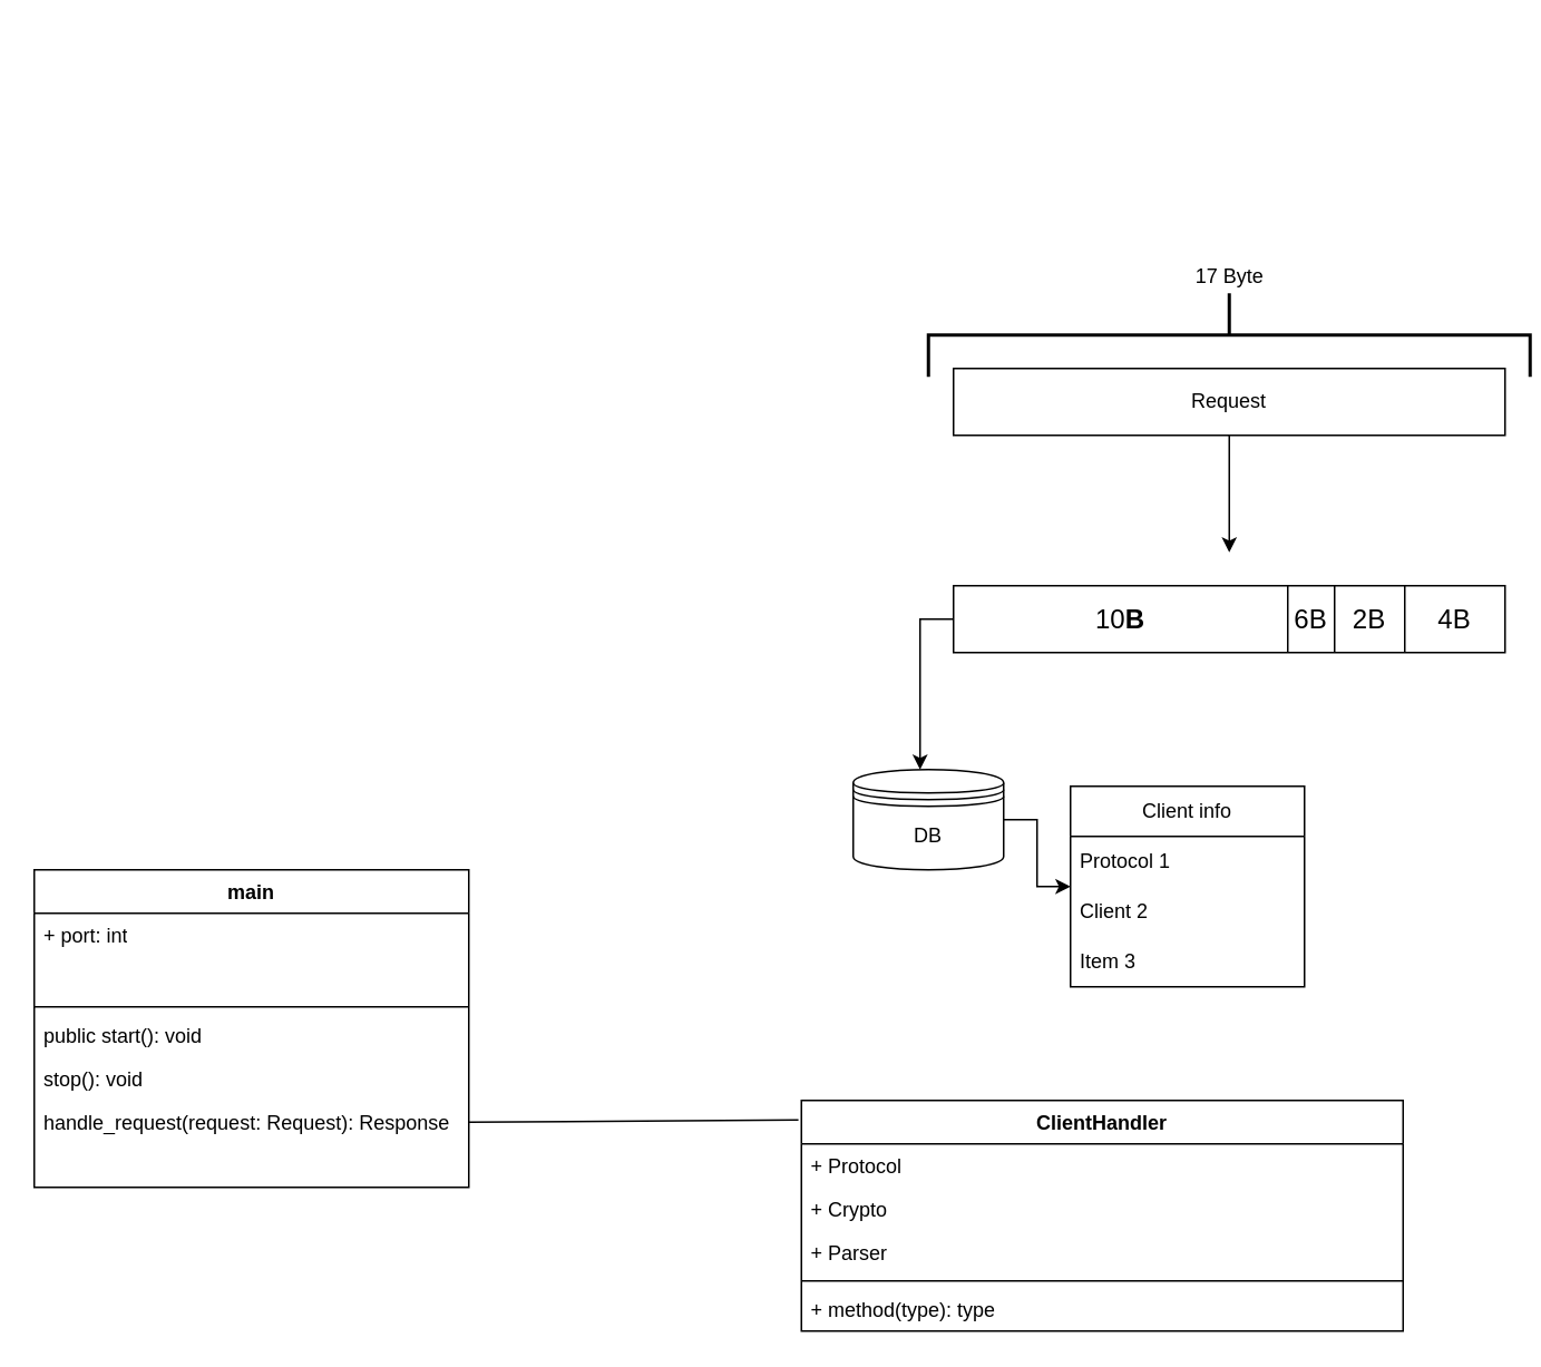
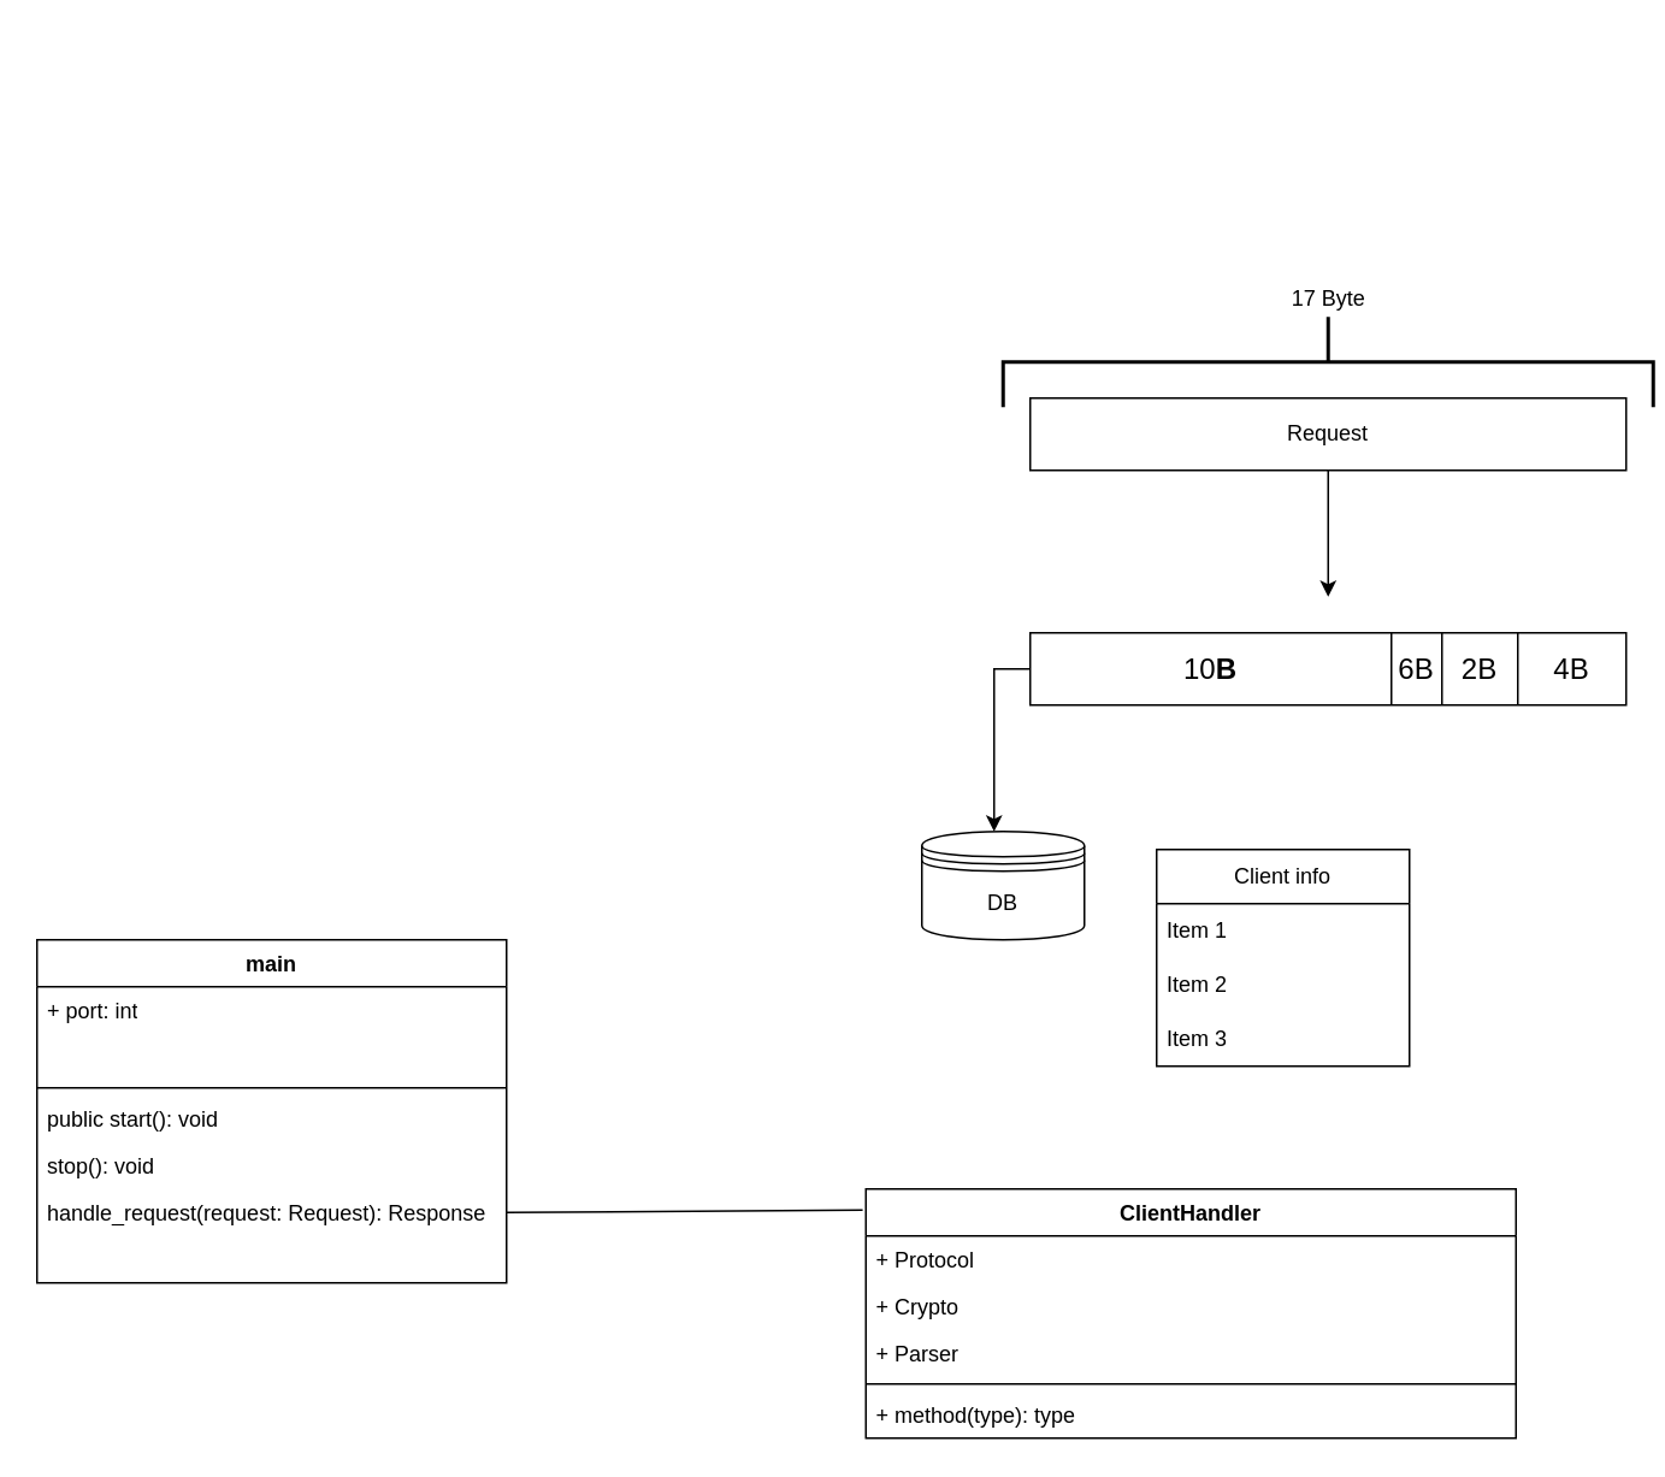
- <mxCell id="27" style="edgeStyle=orthogonalEdgeStyle;rounded=0;orthogonalLoop=1;jettySize=auto;html=1;" edge="1" parent="1" source="28" target="30"><mxGeometry relative="1" as="geometry"><mxPoint x="700" y="500" as="targetPoint" /></mxGeometry></mxCell>
- <mxCell id="31" value="Protocol 1" style="text;strokeColor=none;fillColor=none;align=left;verticalAlign=middle;spacingLeft=4;spacingRight=4;overflow=hidden;points=[[0,0.5],[1,0.5]];portConstraint=eastwest;rotatable=0;whiteSpace=wrap;html=1;" vertex="1" parent="30"><mxGeometry y="30" width="140" height="30" as="geometry" /></mxCell>
+ <mxCell id="31" value="Item 1" style="text;strokeColor=none;fillColor=none;align=left;verticalAlign=middle;spacingLeft=4;spacingRight=4;overflow=hidden;points=[[0,0.5],[1,0.5]];portConstraint=eastwest;rotatable=0;whiteSpace=wrap;html=1;" vertex="1" parent="30"><mxGeometry y="30" width="140" height="30" as="geometry" /></mxCell>
- <mxCell id="32" value="Client 2" style="text;strokeColor=none;fillColor=none;align=left;verticalAlign=middle;spacingLeft=4;spacingRight=4;overflow=hidden;points=[[0,0.5],[1,0.5]];portConstraint=eastwest;rotatable=0;whiteSpace=wrap;html=1;" vertex="1" parent="30"><mxGeometry y="60" width="140" height="30" as="geometry" /></mxCell>
+ <mxCell id="32" value="Item 2" style="text;strokeColor=none;fillColor=none;align=left;verticalAlign=middle;spacingLeft=4;spacingRight=4;overflow=hidden;points=[[0,0.5],[1,0.5]];portConstraint=eastwest;rotatable=0;whiteSpace=wrap;html=1;" vertex="1" parent="30"><mxGeometry y="60" width="140" height="30" as="geometry" /></mxCell>
